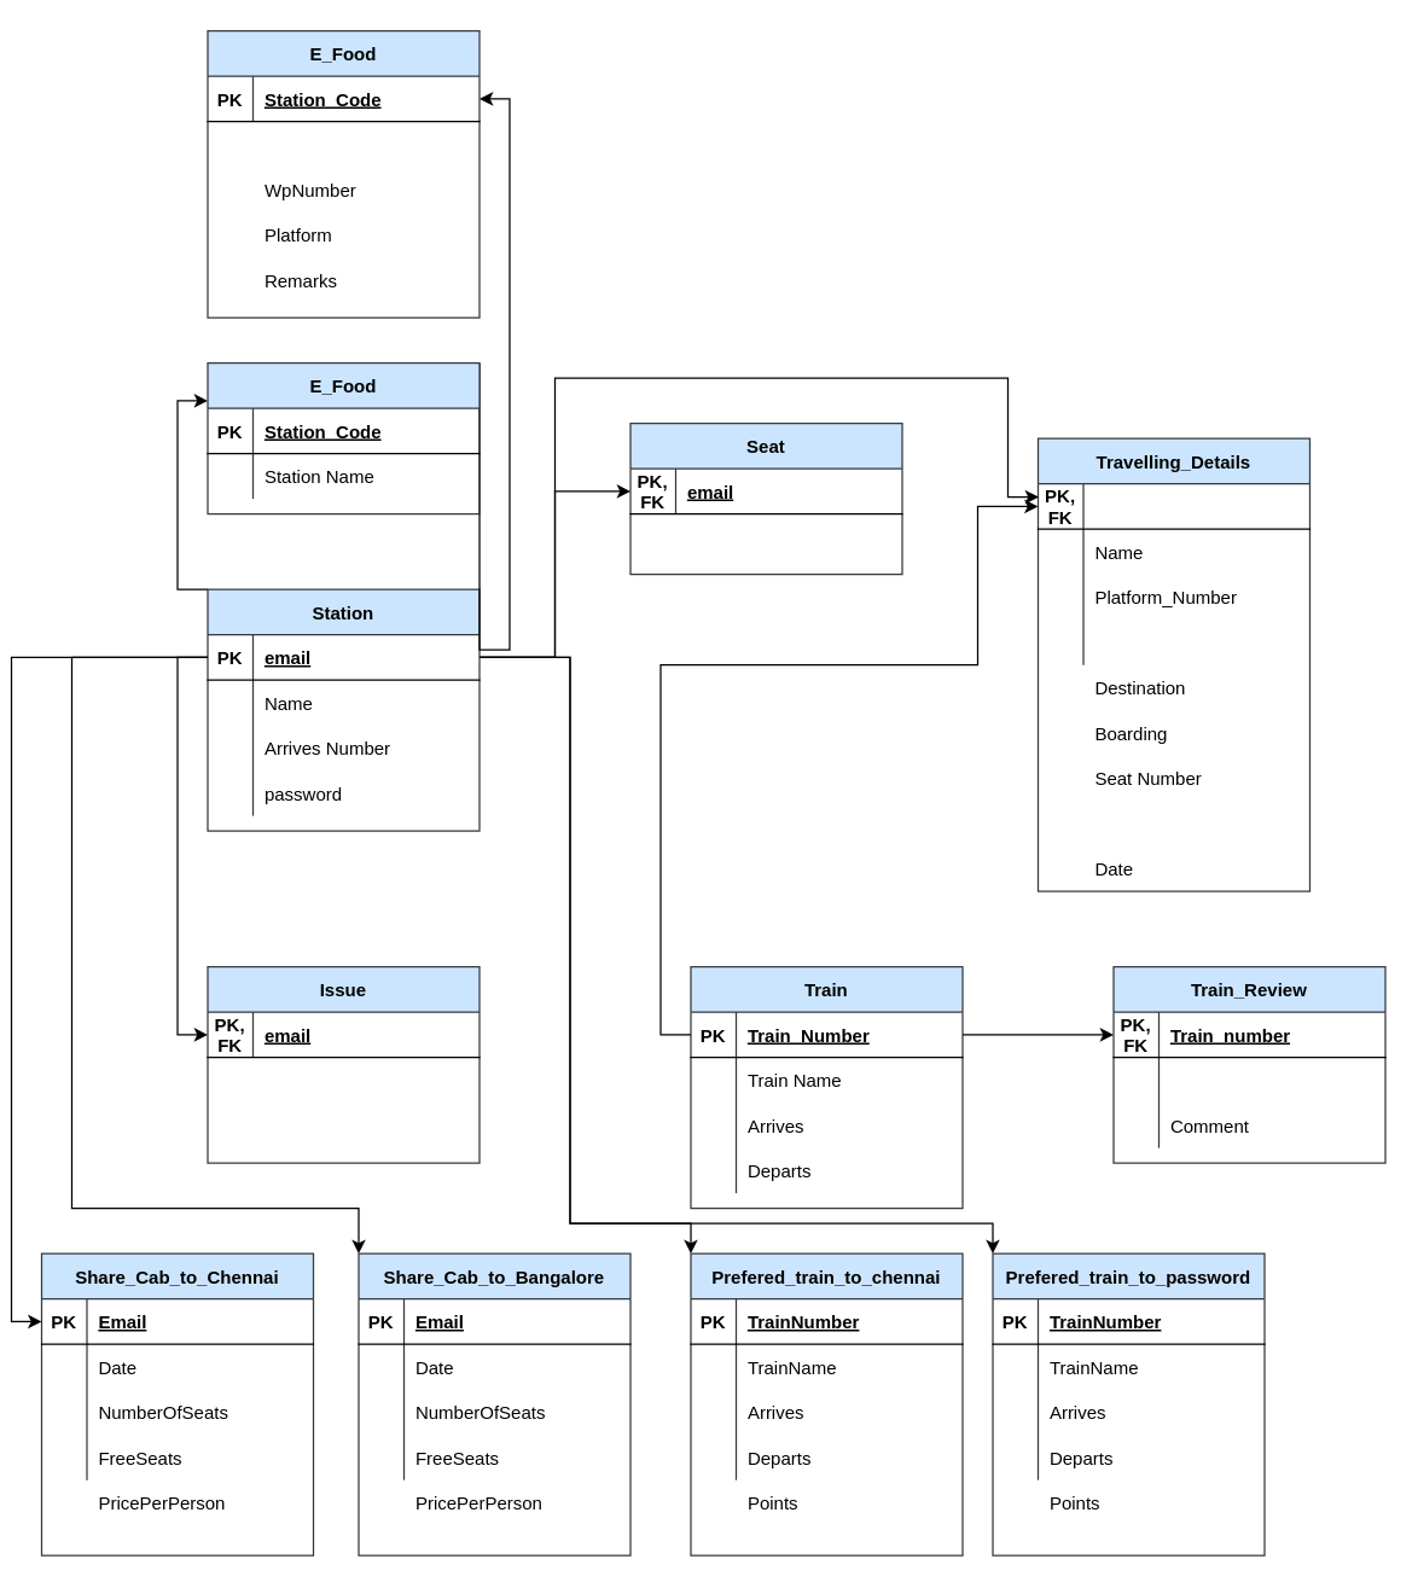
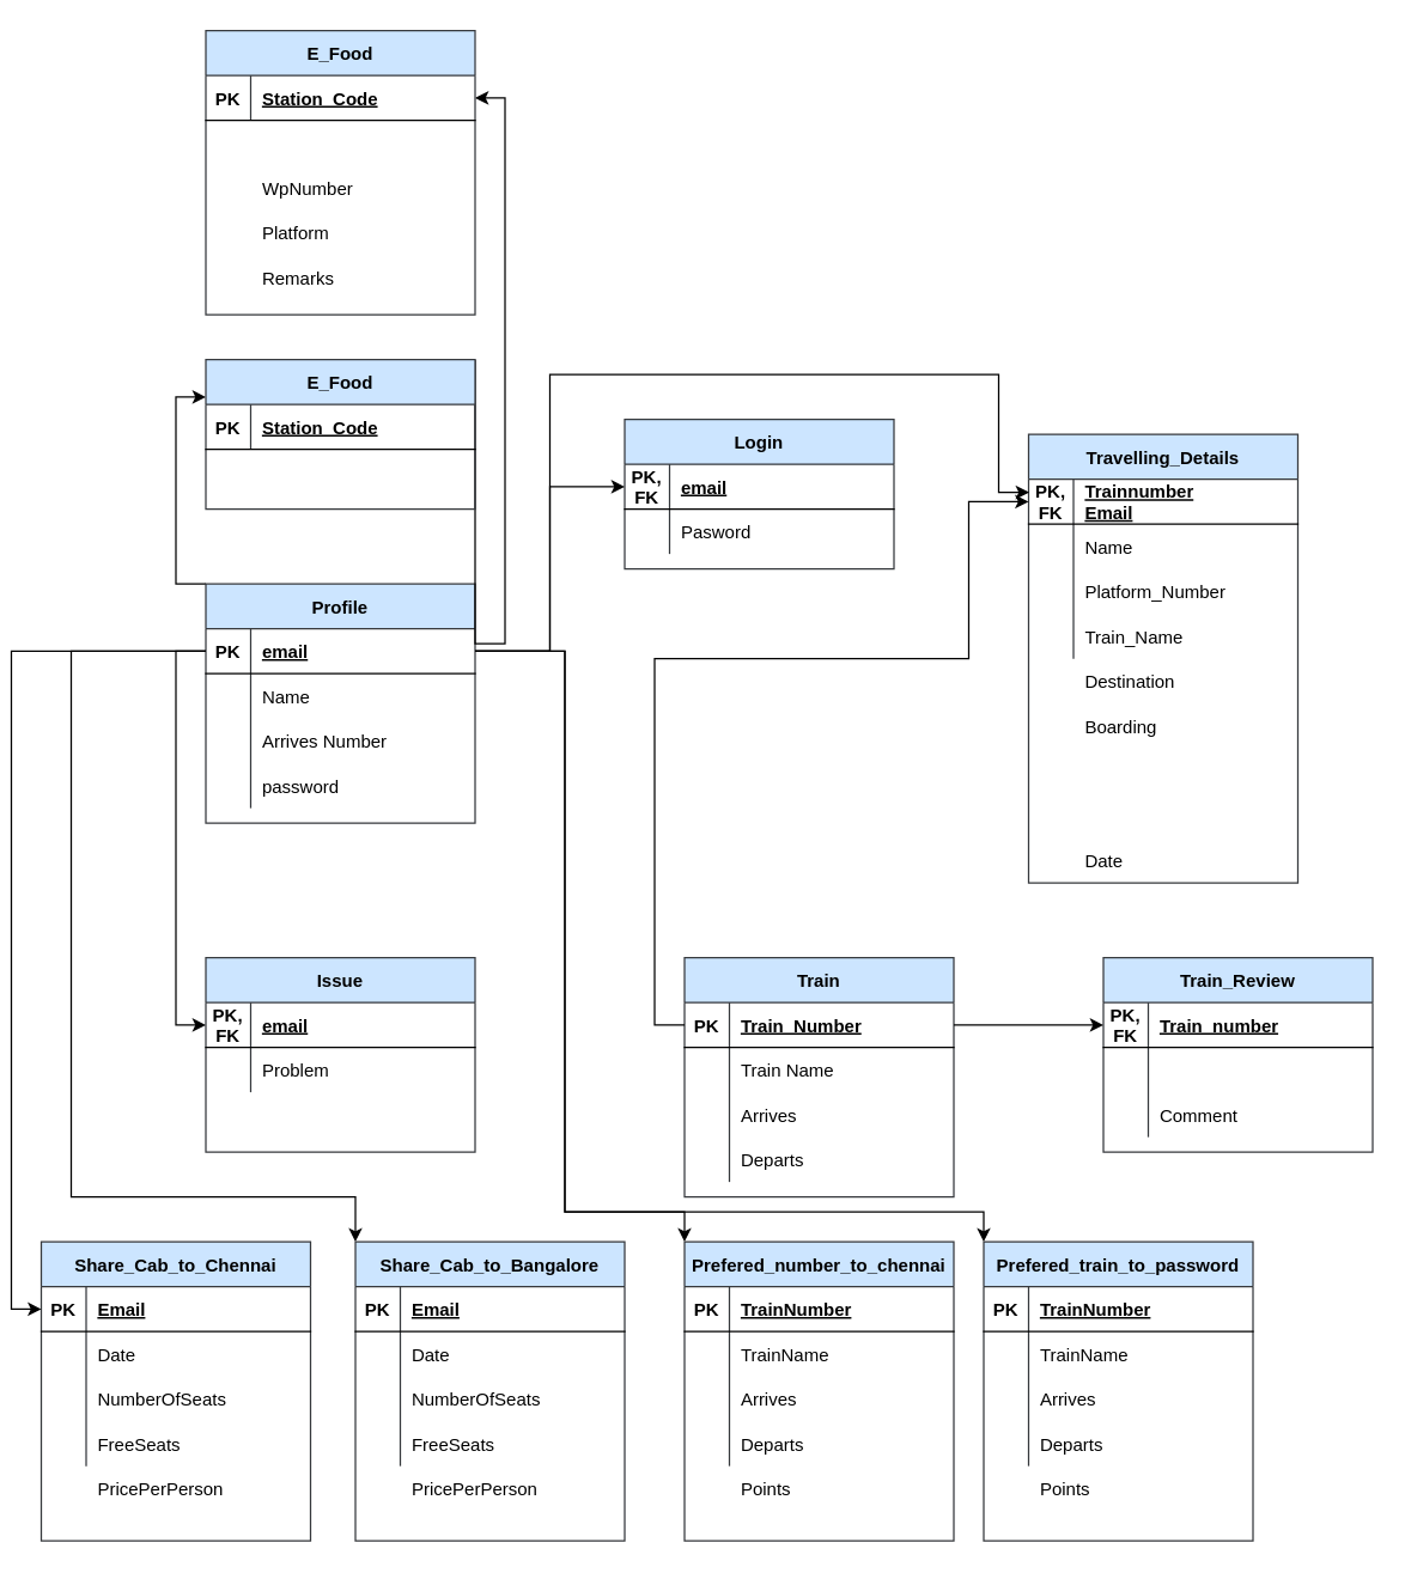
- <mxCell id="70" value="Seat" style="shape=table;startSize=30;container=1;collapsible=1;childLayout=tableLayout;fixedRows=1;rowLines=0;fontStyle=1;align=center;resizeLast=1;fillColor=#cce5ff;strokeColor=#36393d;" parent="1" vertex="1"><mxGeometry x="410" y="280" width="180" height="100" as="geometry" /></mxCell>
+ <mxCell id="70" value="Login" style="shape=table;startSize=30;container=1;collapsible=1;childLayout=tableLayout;fixedRows=1;rowLines=0;fontStyle=1;align=center;resizeLast=1;fillColor=#cce5ff;strokeColor=#36393d;" parent="1" vertex="1"><mxGeometry x="410" y="280" width="180" height="100" as="geometry" /></mxCell>
- <mxCell id="69" value="Station Name" style="shape=partialRectangle;connectable=0;fillColor=none;top=0;left=0;bottom=0;right=0;align=left;spacingLeft=6;overflow=hidden;" parent="67" vertex="1"><mxGeometry x="30" width="150" height="30" as="geometry" /></mxCell>
+ <mxCell id="19" value="Trainnumber&#10;Email" style="shape=partialRectangle;connectable=0;fillColor=none;top=0;left=0;bottom=0;right=0;align=left;spacingLeft=6;fontStyle=5;overflow=hidden;" parent="17" vertex="1"><mxGeometry x="30" width="150" height="30" as="geometry" /></mxCell>
+ <mxCell id="76" value="Pasword" style="shape=partialRectangle;connectable=0;fillColor=none;top=0;left=0;bottom=0;right=0;align=left;spacingLeft=6;overflow=hidden;" parent="74" vertex="1"><mxGeometry x="30" width="150" height="30" as="geometry" /></mxCell>
- <mxCell id="3" value="Station" style="shape=table;startSize=30;container=1;collapsible=1;childLayout=tableLayout;fixedRows=1;rowLines=0;fontStyle=1;align=center;resizeLast=1;fillColor=#cce5ff;strokeColor=#36393d;" parent="1" vertex="1"><mxGeometry x="130" y="390" width="180" height="160" as="geometry" /></mxCell>
+ <mxCell id="3" value="Profile" style="shape=table;startSize=30;container=1;collapsible=1;childLayout=tableLayout;fixedRows=1;rowLines=0;fontStyle=1;align=center;resizeLast=1;fillColor=#cce5ff;strokeColor=#36393d;" parent="1" vertex="1"><mxGeometry x="130" y="390" width="180" height="160" as="geometry" /></mxCell>
+ <mxCell id="84" value="Train_Name" style="shape=partialRectangle;connectable=0;fillColor=none;top=0;left=0;bottom=0;right=0;align=left;spacingLeft=6;overflow=hidden;" parent="1" vertex="1"><mxGeometry x="710" y="410" width="150" height="30" as="geometry" /></mxCell>
- <mxCell id="87" value="Seat Number" style="shape=partialRectangle;connectable=0;fillColor=none;top=0;left=0;bottom=0;right=0;align=left;spacingLeft=6;overflow=hidden;" parent="1" vertex="1"><mxGeometry x="710" y="500" width="150" height="30" as="geometry" /></mxCell>
+ <mxCell id="37" value="Problem" style="shape=partialRectangle;connectable=0;fillColor=none;top=0;left=0;bottom=0;right=0;align=left;spacingLeft=6;overflow=hidden;" parent="35" vertex="1"><mxGeometry x="30" width="150" height="30" as="geometry" /></mxCell>
- <mxCell id="129" value="Prefered_train_to_chennai" style="shape=table;startSize=30;container=1;collapsible=1;childLayout=tableLayout;fixedRows=1;rowLines=0;fontStyle=1;align=center;resizeLast=1;fillColor=#cce5ff;strokeColor=#36393d;" vertex="1" parent="1"><mxGeometry x="450" y="830" width="180" height="200" as="geometry" /></mxCell>
+ <mxCell id="129" value="Prefered_number_to_chennai" style="shape=table;startSize=30;container=1;collapsible=1;childLayout=tableLayout;fixedRows=1;rowLines=0;fontStyle=1;align=center;resizeLast=1;fillColor=#cce5ff;strokeColor=#36393d;" vertex="1" parent="1"><mxGeometry x="450" y="830" width="180" height="200" as="geometry" /></mxCell>
